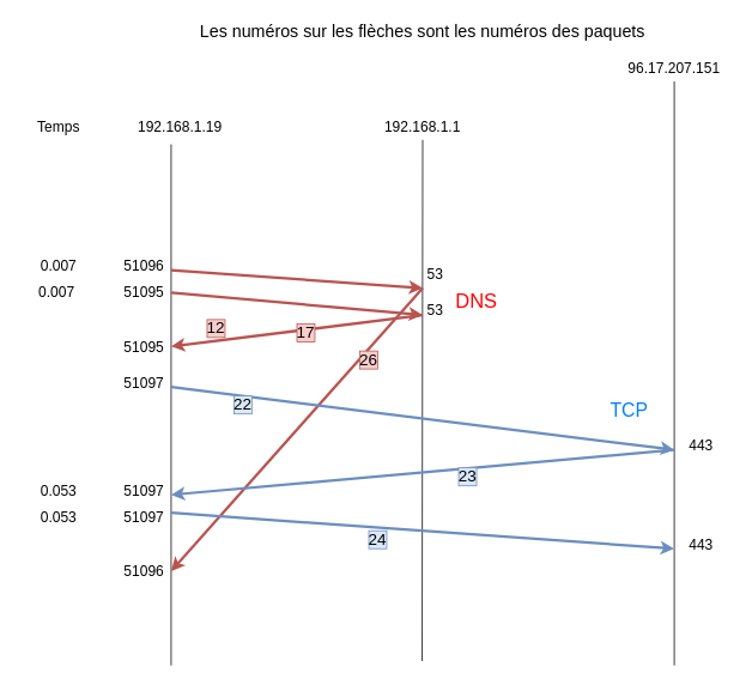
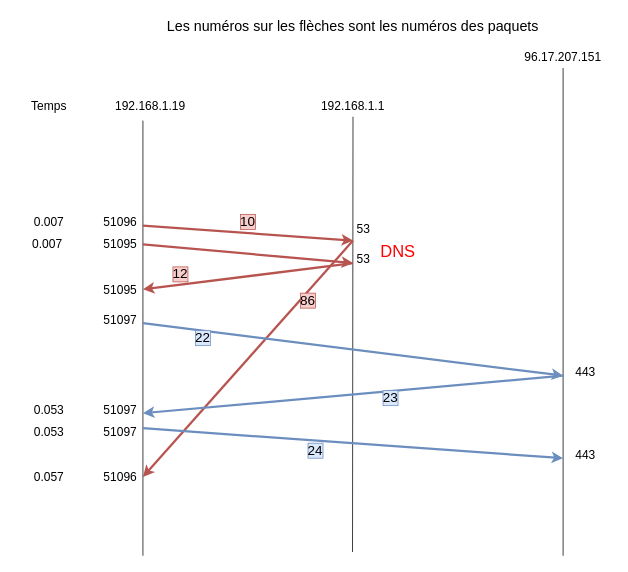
+ <mxCell id="35" value="&lt;font style=&quot;font-size: 18px;&quot;&gt;10&lt;/font&gt;" style="text;strokeColor=#b85450;align=center;fillColor=#f8cecc;html=1;verticalAlign=middle;whiteSpace=wrap;rounded=0;" parent="1" vertex="1"><mxGeometry x="320" y="285" width="20" height="20" as="geometry" /></mxCell>
- <mxCell id="36" value="&lt;font style=&quot;font-size: 18px;&quot;&gt;17&lt;/font&gt;" style="text;strokeColor=#b85450;align=center;fillColor=#f8cecc;html=1;verticalAlign=middle;whiteSpace=wrap;rounded=0;" parent="1" vertex="1"><mxGeometry x="330" y="360" width="20" height="20" as="geometry" /></mxCell>
- <mxCell id="37" value="&lt;span style=&quot;font-size: 18px;&quot;&gt;26&lt;/span&gt;" style="text;strokeColor=#b85450;align=center;fillColor=#f8cecc;html=1;verticalAlign=middle;whiteSpace=wrap;rounded=0;" parent="1" vertex="1"><mxGeometry x="400" y="390" width="20" height="20" as="geometry" /></mxCell>
+ <mxCell id="37" value="&lt;span style=&quot;font-size: 18px;&quot;&gt;86&lt;/span&gt;" style="text;strokeColor=#b85450;align=center;fillColor=#f8cecc;html=1;verticalAlign=middle;whiteSpace=wrap;rounded=0;" parent="1" vertex="1"><mxGeometry x="400" y="390" width="20" height="20" as="geometry" /></mxCell>
- <mxCell id="33" value="&lt;font color=&quot;#007fff&quot; style=&quot;font-size: 21px;&quot;&gt;TCP&lt;/font&gt;" style="text;strokeColor=none;align=center;fillColor=none;html=1;verticalAlign=middle;whiteSpace=wrap;rounded=0;" parent="1" vertex="1"><mxGeometry x="670" y="440" width="60" height="30" as="geometry" /></mxCell>
+ <mxCell id="14" value="&lt;font style=&quot;font-size: 16px;&quot;&gt;0.057&lt;/font&gt;" style="text;strokeColor=none;align=center;fillColor=none;html=1;verticalAlign=middle;whiteSpace=wrap;rounded=0;" parent="1" vertex="1"><mxGeometry x="35" y="620" width="60" height="30" as="geometry" /></mxCell>
